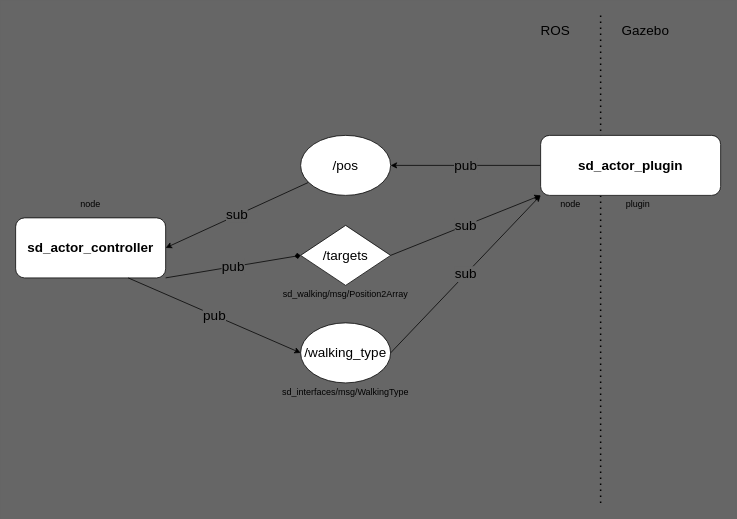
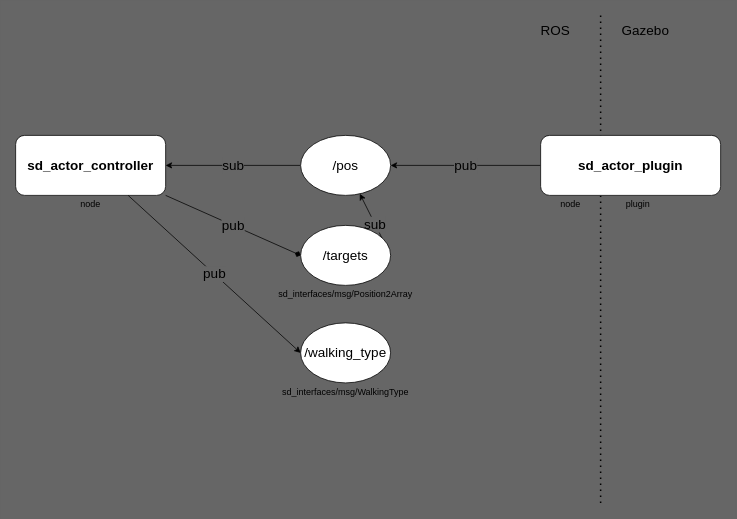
- <mxCell id="10" value="&lt;font style=&quot;font-size: 18px&quot;&gt;&lt;b&gt;sd_actor_controller&lt;br&gt;&lt;/b&gt;&lt;/font&gt;" style="rounded=1;whiteSpace=wrap;html=1;glass=0;shadow=0;sketch=0;" parent="1" vertex="1"><mxGeometry x="20" y="290" width="200" height="80" as="geometry" /></mxCell>
+ <mxCell id="10" value="&lt;font style=&quot;font-size: 18px&quot;&gt;&lt;b&gt;sd_actor_controller&lt;br&gt;&lt;/b&gt;&lt;/font&gt;" style="rounded=1;whiteSpace=wrap;html=1;glass=0;shadow=0;sketch=0;" parent="1" vertex="1"><mxGeometry x="20" y="180" width="200" height="80" as="geometry" /></mxCell>
- <mxCell id="8" value="/targets" style="rhombus;whiteSpace=wrap;html=1;fontSize=18;" parent="1" vertex="1"><mxGeometry x="400" y="300" width="120" height="80" as="geometry" /></mxCell>
+ <mxCell id="8" value="/targets" style="ellipse;whiteSpace=wrap;html=1;fontSize=18;" parent="1" vertex="1"><mxGeometry x="400" y="300" width="120" height="80" as="geometry" /></mxCell>
- <mxCell id="7" value="sub" style="edgeStyle=none;html=1;exitX=1;exitY=0.5;exitDx=0;exitDy=0;entryX=0;entryY=1;entryDx=0;entryDy=0;fontSize=18;labelBackgroundColor=#666666;" parent="1" source="8" target="16" edge="1"><mxGeometry relative="1" as="geometry" /></mxCell>
+ <mxCell id="7" value="sub" style="edgeStyle=none;html=1;exitX=1;exitY=0.5;exitDx=0;exitDy=0;fontSize=18;labelBackgroundColor=#666666;" parent="1" source="8" target="6" edge="1"><mxGeometry relative="1" as="geometry" /></mxCell>
- <mxCell id="20" value="sub" style="edgeStyle=none;html=1;exitX=1;exitY=0.5;exitDx=0;exitDy=0;entryX=0;entryY=1;entryDx=0;entryDy=0;fontSize=18;labelBackgroundColor=#666666;" edge="1" parent="1" source="17" target="16"><mxGeometry relative="1" as="geometry"><mxPoint x="530" y="470" as="sourcePoint" /><mxPoint x="730" y="390" as="targetPoint" /></mxGeometry></mxCell>
- <mxCell id="14" value="&lt;span style=&quot;font-size: 12px&quot;&gt;sd_walking/msg/Position2Array&lt;/span&gt;" style="text;html=1;strokeColor=none;fillColor=none;align=center;verticalAlign=middle;whiteSpace=wrap;rounded=0;fontSize=18;" parent="1" vertex="1"><mxGeometry x="430" y="380" width="60" height="20" as="geometry" /></mxCell>
+ <mxCell id="14" value="&lt;span style=&quot;font-size: 12px&quot;&gt;sd_interfaces/msg/Position2Array&lt;/span&gt;" style="text;html=1;strokeColor=none;fillColor=none;align=center;verticalAlign=middle;whiteSpace=wrap;rounded=0;fontSize=18;" parent="1" vertex="1"><mxGeometry x="430" y="380" width="60" height="20" as="geometry" /></mxCell>
